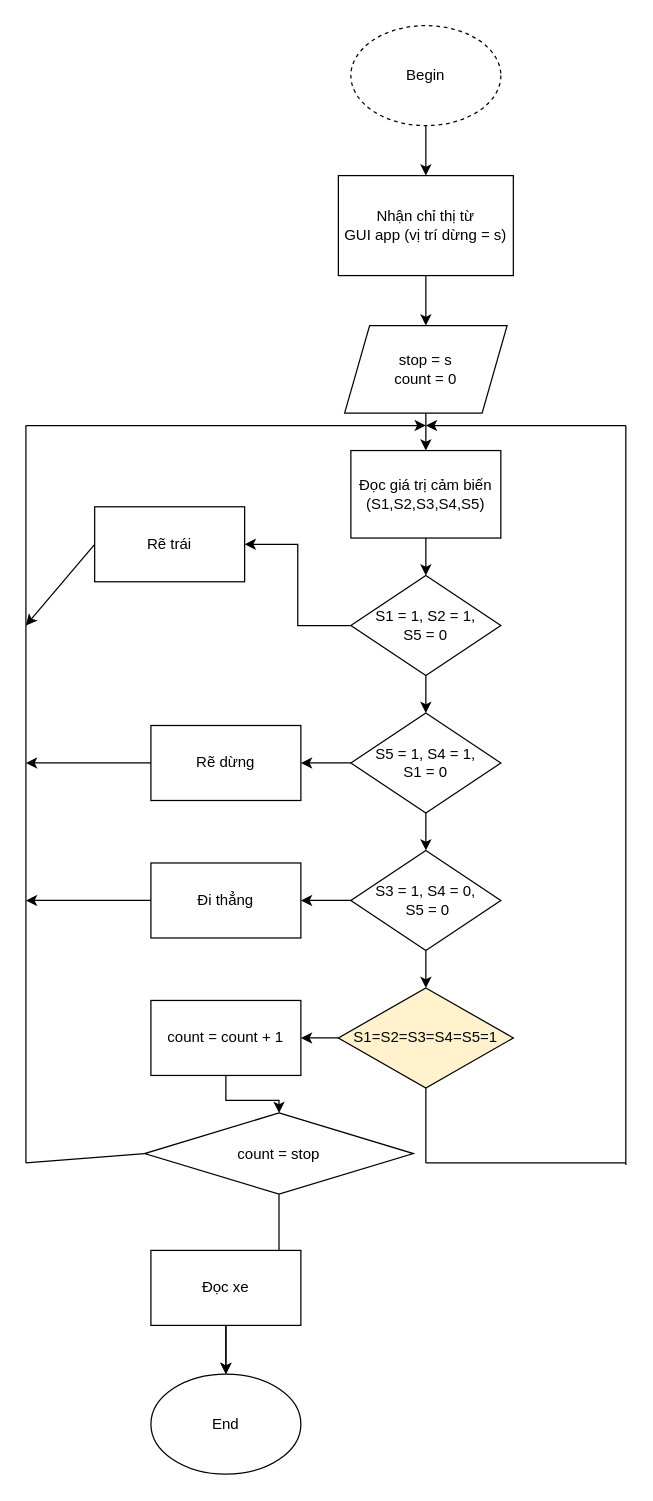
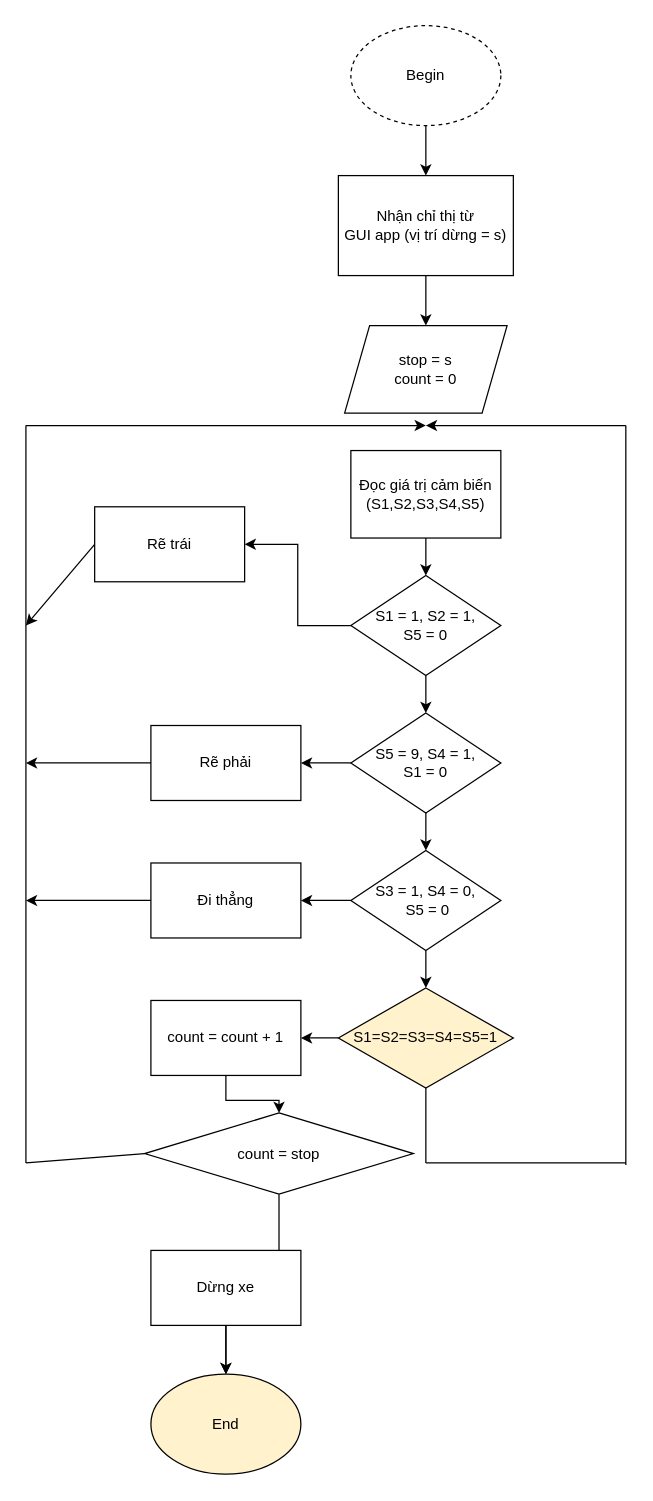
- <mxCell id="4" value="" style="edgeStyle=orthogonalEdgeStyle;rounded=0;orthogonalLoop=1;jettySize=auto;html=1;" parent="1" source="5" target="13" edge="1"><mxGeometry relative="1" as="geometry" /></mxCell>
- <mxCell id="17" value="Rẽ dừng" style="rounded=0;whiteSpace=wrap;html=1;" parent="1" vertex="1"><mxGeometry x="120" y="580" width="120" height="60" as="geometry" /></mxCell>
+ <mxCell id="17" value="Rẽ phải" style="rounded=0;whiteSpace=wrap;html=1;" parent="1" vertex="1"><mxGeometry x="120" y="580" width="120" height="60" as="geometry" /></mxCell>
- <mxCell id="16" value="S5 = 1, S4 = 1,&lt;br&gt;S1 = 0" style="rhombus;whiteSpace=wrap;html=1;" parent="1" vertex="1"><mxGeometry x="280" y="570" width="120" height="80" as="geometry" /></mxCell>
+ <mxCell id="16" value="S5 = 9, S4 = 1,&lt;br&gt;S1 = 0" style="rhombus;whiteSpace=wrap;html=1;" parent="1" vertex="1"><mxGeometry x="280" y="570" width="120" height="80" as="geometry" /></mxCell>
- <mxCell id="27" value="Đọc xe" style="rounded=0;whiteSpace=wrap;html=1;" parent="1" vertex="1"><mxGeometry x="120" y="1000" width="120" height="60" as="geometry" /></mxCell>
+ <mxCell id="27" value="Dừng xe" style="rounded=0;whiteSpace=wrap;html=1;" parent="1" vertex="1"><mxGeometry x="120" y="1000" width="120" height="60" as="geometry" /></mxCell>
- <mxCell id="28" value="End&lt;br&gt;" style="ellipse;whiteSpace=wrap;html=1;" parent="1" vertex="1"><mxGeometry x="120" y="1099" width="120" height="80" as="geometry" /></mxCell>
+ <mxCell id="28" value="End&lt;br&gt;" style="ellipse;whiteSpace=wrap;html=1;fillColor=#fff2cc;" parent="1" vertex="1"><mxGeometry x="120" y="1099" width="120" height="80" as="geometry" /></mxCell>
